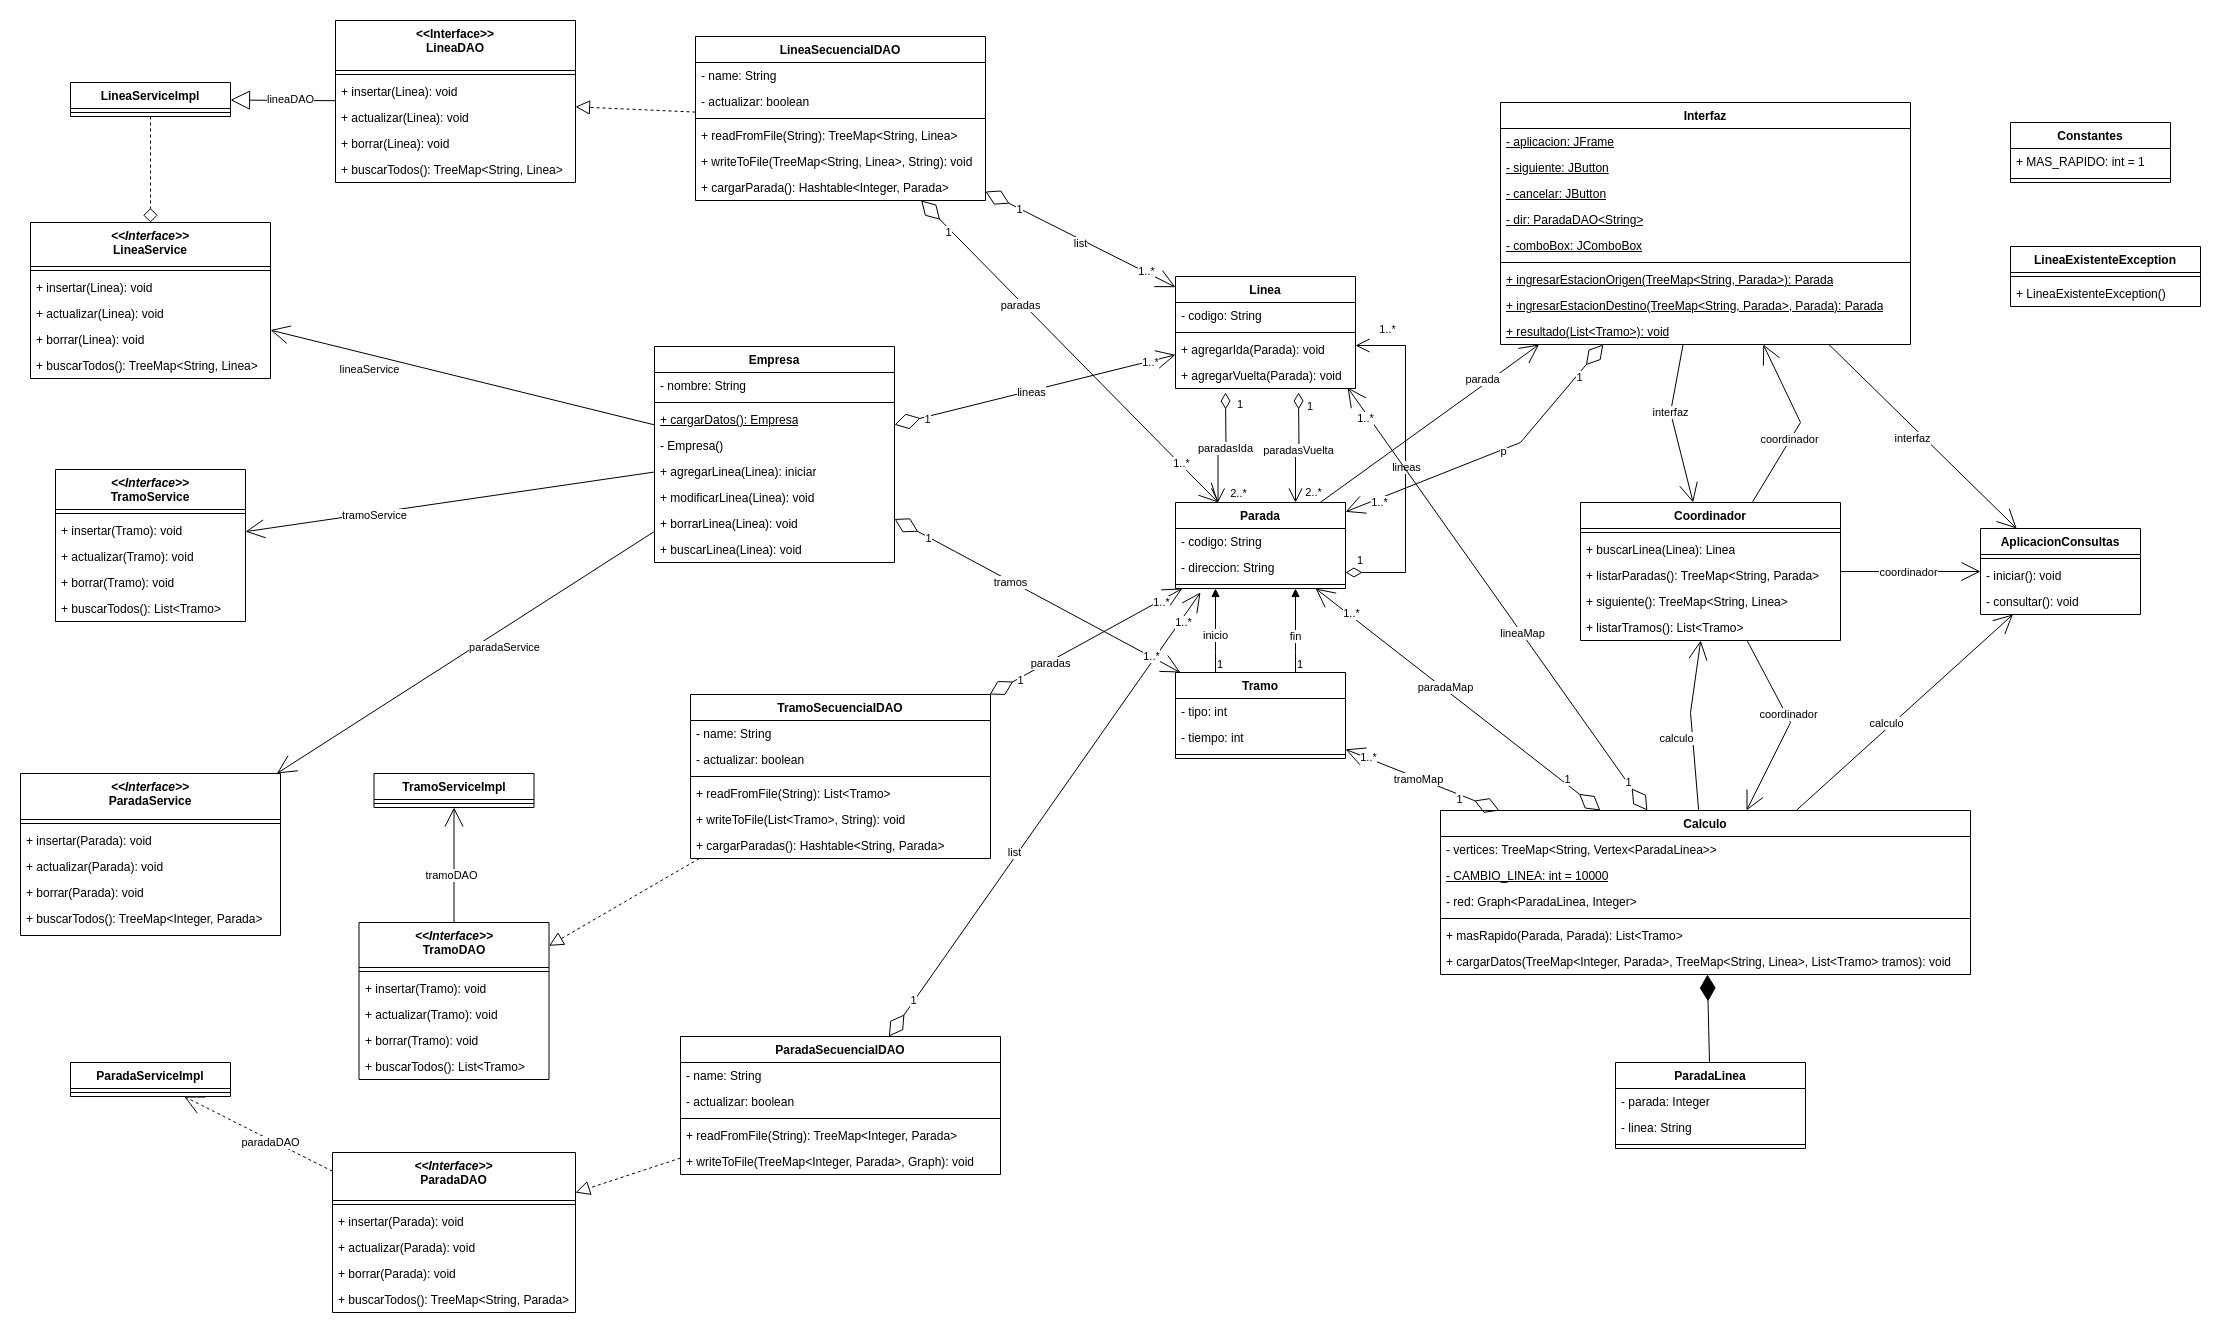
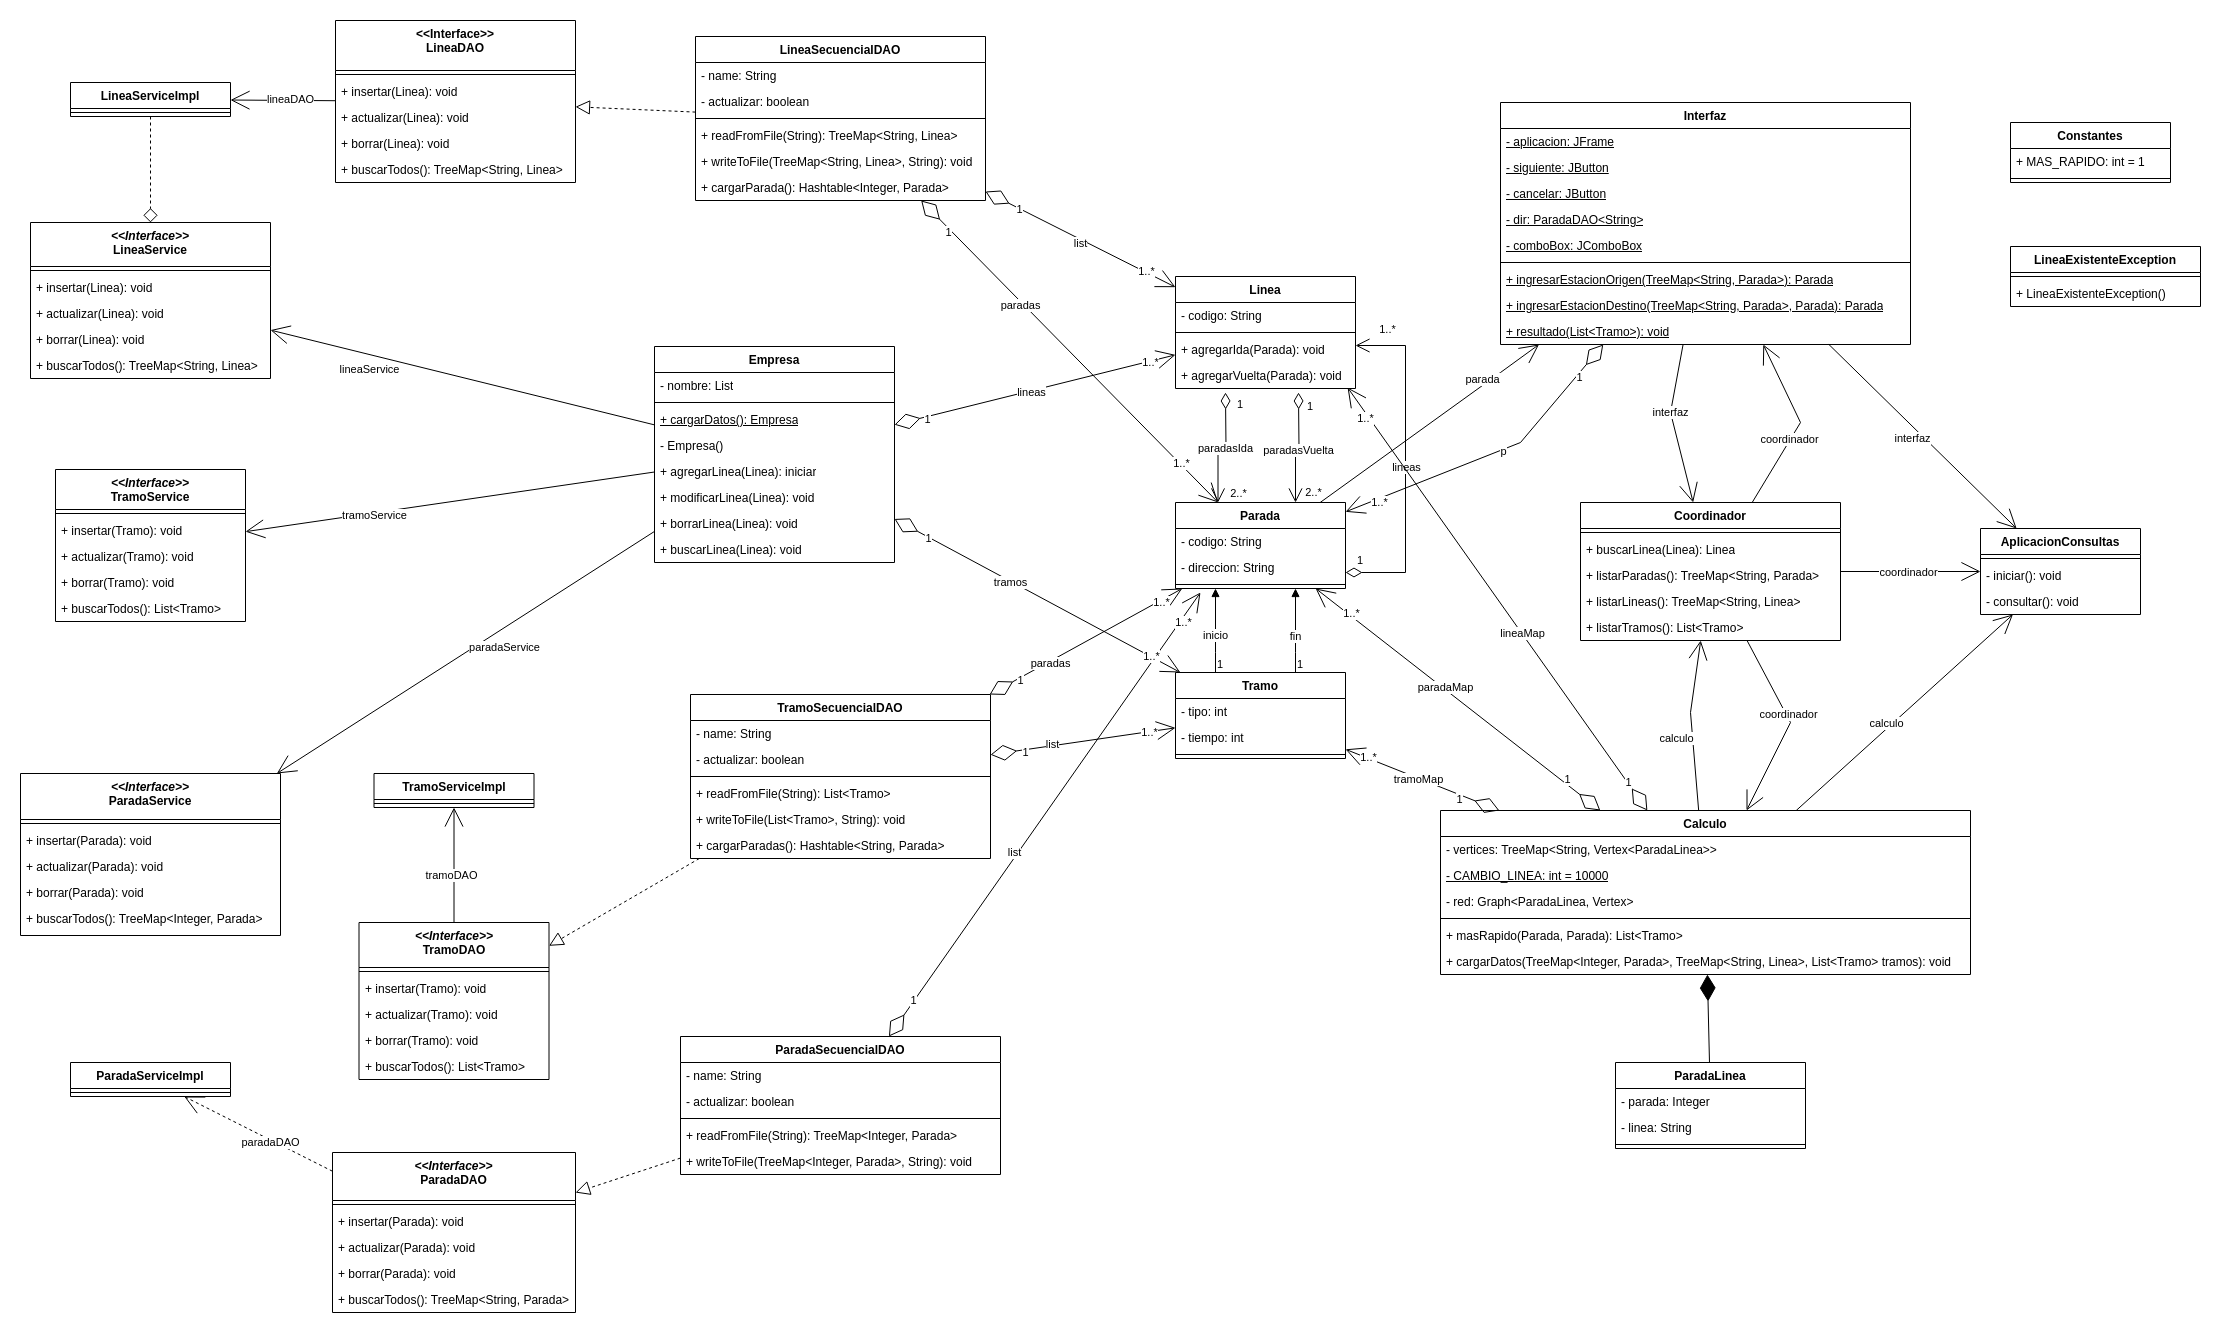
- <mxCell id="105" value="" style="endArrow=block;endFill=0;endSize=17;html=1;rounded=0;" edge="1" parent="1" source="32" target="84"><mxGeometry width="160" relative="1" as="geometry"><mxPoint x="790" y="982" as="sourcePoint" /><mxPoint x="1030" y="1082" as="targetPoint" /></mxGeometry></mxCell>
+ <mxCell id="105" value="" style="endArrow=open;endFill=0;endSize=17;html=1;rounded=0;" edge="1" parent="1" source="32" target="84"><mxGeometry width="160" relative="1" as="geometry"><mxPoint x="790" y="982" as="sourcePoint" /><mxPoint x="1030" y="1082" as="targetPoint" /></mxGeometry></mxCell>
- <mxCell id="66" value="- nombre: String" style="text;strokeColor=none;fillColor=none;align=left;verticalAlign=top;spacingLeft=4;spacingRight=4;overflow=hidden;rotatable=0;points=[[0,0.5],[1,0.5]];portConstraint=eastwest;whiteSpace=wrap;html=1;" parent="65" vertex="1"><mxGeometry y="26" width="240" height="26" as="geometry" /></mxCell>
+ <mxCell id="66" value="- nombre: List" style="text;strokeColor=none;fillColor=none;align=left;verticalAlign=top;spacingLeft=4;spacingRight=4;overflow=hidden;rotatable=0;points=[[0,0.5],[1,0.5]];portConstraint=eastwest;whiteSpace=wrap;html=1;" parent="65" vertex="1"><mxGeometry y="26" width="240" height="26" as="geometry" /></mxCell>
- <mxCell id="30" value="+ siguiente(): TreeMap&amp;lt;String, Linea&amp;gt;" style="text;strokeColor=none;fillColor=none;align=left;verticalAlign=top;spacingLeft=4;spacingRight=4;overflow=hidden;rotatable=0;points=[[0,0.5],[1,0.5]];portConstraint=eastwest;whiteSpace=wrap;html=1;" parent="26" vertex="1"><mxGeometry y="86" width="260" height="26" as="geometry" /></mxCell>
+ <mxCell id="30" value="+ listarLineas(): TreeMap&amp;lt;String, Linea&amp;gt;" style="text;strokeColor=none;fillColor=none;align=left;verticalAlign=top;spacingLeft=4;spacingRight=4;overflow=hidden;rotatable=0;points=[[0,0.5],[1,0.5]];portConstraint=eastwest;whiteSpace=wrap;html=1;" parent="26" vertex="1"><mxGeometry y="86" width="260" height="26" as="geometry" /></mxCell>
+ <mxCell id="161" value="" style="endArrow=diamondThin;endFill=0;endSize=24;html=1;rounded=0;startArrow=open;startFill=0;startSize=17;" edge="1" parent="1" source="120" target="57"><mxGeometry width="160" relative="1" as="geometry"><mxPoint x="1020" y="1062" as="sourcePoint" /><mxPoint x="1180" y="1062" as="targetPoint" /></mxGeometry></mxCell>
+ <mxCell id="162" value="list" style="edgeLabel;html=1;align=center;verticalAlign=middle;resizable=0;points=[];" vertex="1" connectable="0" parent="161"><mxGeometry x="0.03" y="1" relative="1" as="geometry"><mxPoint x="-29" y="1" as="offset" /></mxGeometry></mxCell>
+ <mxCell id="163" value="1" style="edgeLabel;html=1;align=center;verticalAlign=middle;resizable=0;points=[];" vertex="1" connectable="0" parent="161"><mxGeometry x="0.622" y="2" relative="1" as="geometry"><mxPoint as="offset" /></mxGeometry></mxCell>
+ <mxCell id="164" value="1..*" style="edgeLabel;html=1;align=center;verticalAlign=middle;resizable=0;points=[];" vertex="1" connectable="0" parent="161"><mxGeometry x="-0.706" relative="1" as="geometry"><mxPoint as="offset" /></mxGeometry></mxCell>
- <mxCell id="5" value="- red: Graph&amp;lt;ParadaLinea, Integer&amp;gt;" style="text;strokeColor=none;fillColor=none;align=left;verticalAlign=top;spacingLeft=4;spacingRight=4;overflow=hidden;rotatable=0;points=[[0,0.5],[1,0.5]];portConstraint=eastwest;whiteSpace=wrap;html=1;" parent="2" vertex="1"><mxGeometry y="78" width="530" height="26" as="geometry" /></mxCell>
+ <mxCell id="5" value="- red: Graph&amp;lt;ParadaLinea, Vertex&amp;gt;" style="text;strokeColor=none;fillColor=none;align=left;verticalAlign=top;spacingLeft=4;spacingRight=4;overflow=hidden;rotatable=0;points=[[0,0.5],[1,0.5]];portConstraint=eastwest;whiteSpace=wrap;html=1;" parent="2" vertex="1"><mxGeometry y="78" width="530" height="26" as="geometry" /></mxCell>
- <mxCell id="56" value="+&amp;nbsp;writeToFile(TreeMap&amp;lt;Integer, Parada&amp;gt;, Graph): void" style="text;strokeColor=none;fillColor=none;align=left;verticalAlign=top;spacingLeft=4;spacingRight=4;overflow=hidden;rotatable=0;points=[[0,0.5],[1,0.5]];portConstraint=eastwest;whiteSpace=wrap;html=1;" parent="51" vertex="1"><mxGeometry y="112" width="320" height="26" as="geometry" /></mxCell>
+ <mxCell id="56" value="+&amp;nbsp;writeToFile(TreeMap&amp;lt;Integer, Parada&amp;gt;, String): void" style="text;strokeColor=none;fillColor=none;align=left;verticalAlign=top;spacingLeft=4;spacingRight=4;overflow=hidden;rotatable=0;points=[[0,0.5],[1,0.5]];portConstraint=eastwest;whiteSpace=wrap;html=1;" parent="51" vertex="1"><mxGeometry y="112" width="320" height="26" as="geometry" /></mxCell>
